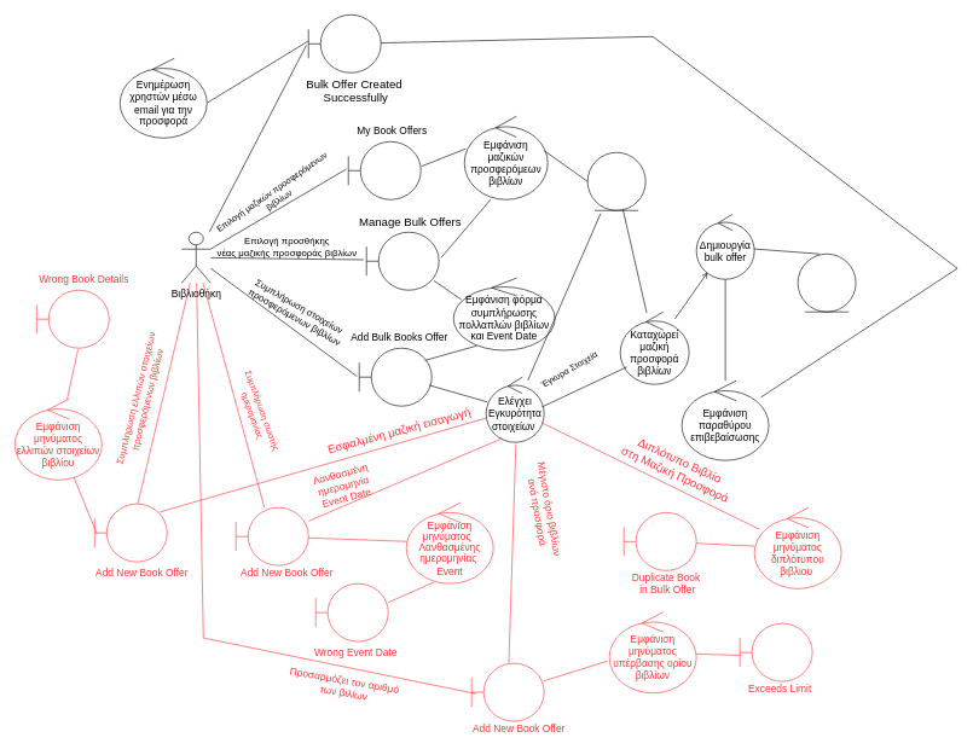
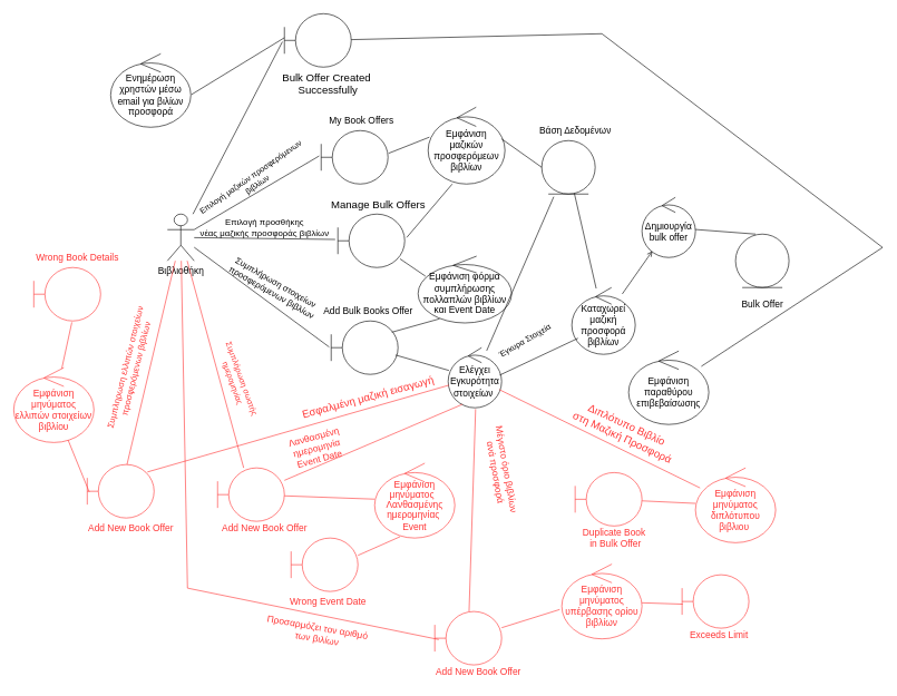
- <mxCell id="70" value="&lt;font style=&quot;font-size: 14px;&quot;&gt;Ενημέρωση χρηστών μέσω email για την προσφορά&lt;/font&gt;" style="ellipse;shape=umlControl;whiteSpace=wrap;html=1;" parent="1" vertex="1"><mxGeometry x="165" y="80" width="120" height="110" as="geometry" /></mxCell>
+ <mxCell id="70" value="&lt;font style=&quot;font-size: 14px;&quot;&gt;Ενημέρωση χρηστών μέσω email για βιλίων προσφορά&lt;/font&gt;" style="ellipse;shape=umlControl;whiteSpace=wrap;html=1;" parent="1" vertex="1"><mxGeometry x="165" y="80" width="120" height="110" as="geometry" /></mxCell>
+ <mxCell id="16" value="&lt;font style=&quot;font-size: 14px;&quot;&gt;Βάση Δεδομένων&lt;/font&gt;" style="text;html=1;align=center;verticalAlign=middle;resizable=0;points=[];autosize=1;strokeColor=none;fillColor=none;" parent="1" vertex="1"><mxGeometry x="795" y="180" width="130" height="30" as="geometry" /></mxCell>
- <mxCell id="34" value="" style="endArrow=none;html=1;rounded=0;" parent="1" source="30" target="33" edge="1"><mxGeometry width="50" height="50" relative="1" as="geometry"><mxPoint x="993" y="409" as="sourcePoint" /><mxPoint x="1050" y="430" as="targetPoint" /></mxGeometry></mxCell>
+ <mxCell id="29" value="&lt;font style=&quot;font-size: 14px;&quot;&gt;Bulk Offer&lt;/font&gt;" style="text;html=1;align=center;verticalAlign=middle;resizable=0;points=[];autosize=1;strokeColor=none;fillColor=none;" parent="1" vertex="1"><mxGeometry x="1095" y="440" width="90" height="30" as="geometry" /></mxCell>
